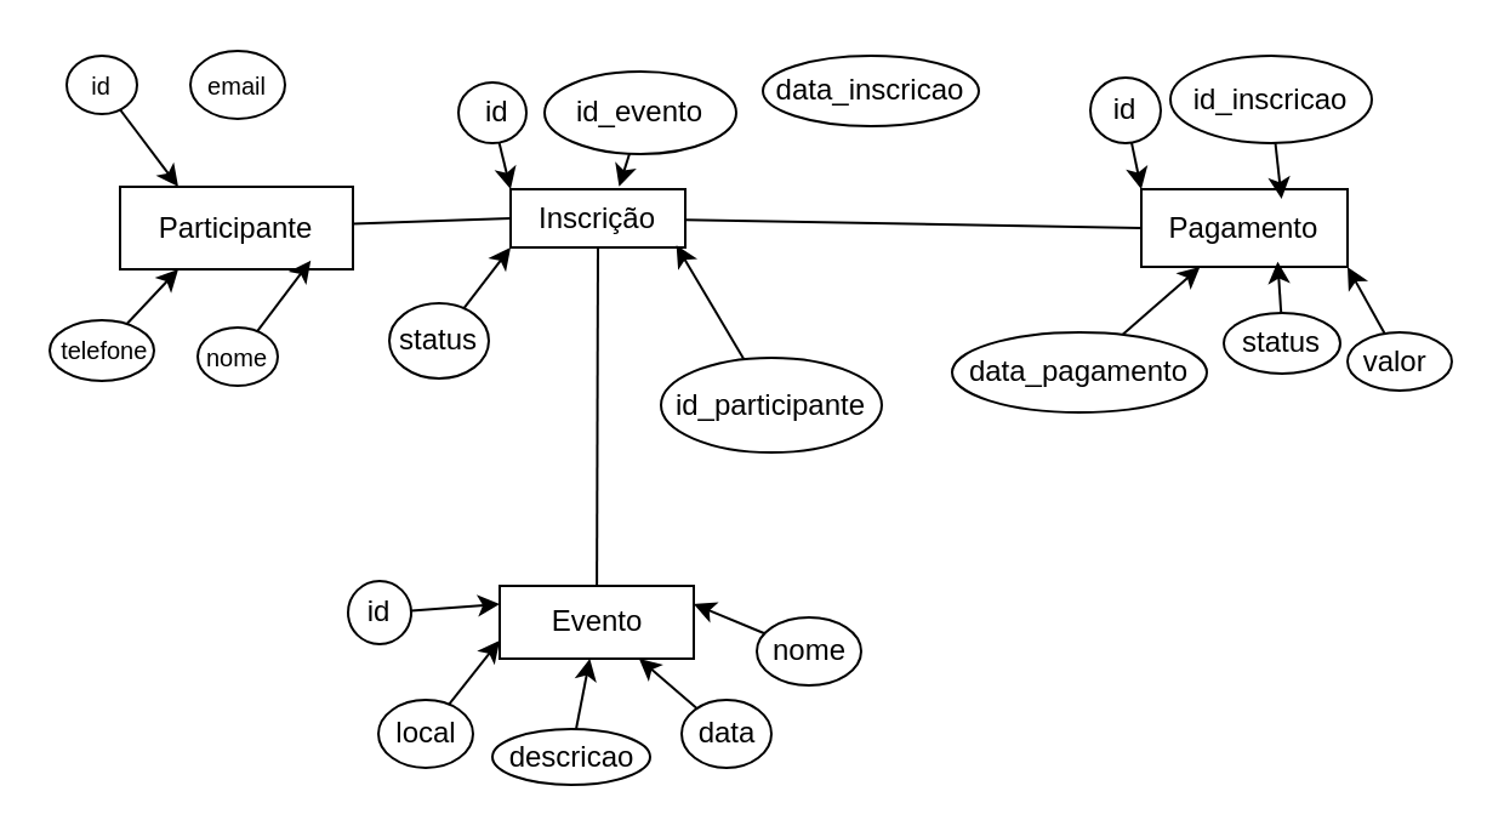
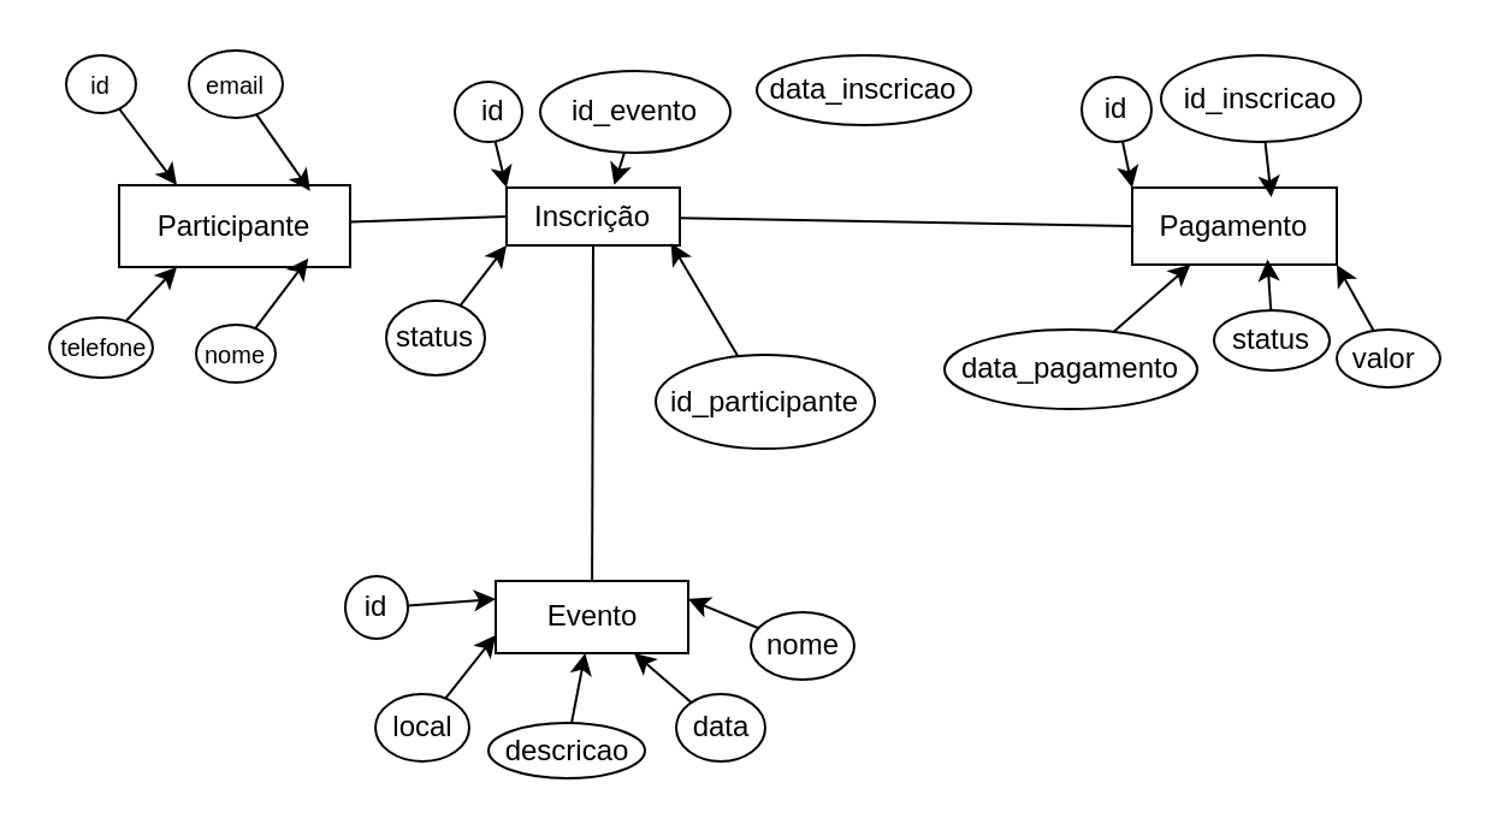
+ <mxCell id="42" style="edgeStyle=none;html=1;entryX=0.827;entryY=0.071;entryDx=0;entryDy=0;entryPerimeter=0;" edge="1" parent="1" source="12" target="3"><mxGeometry relative="1" as="geometry" /></mxCell>
